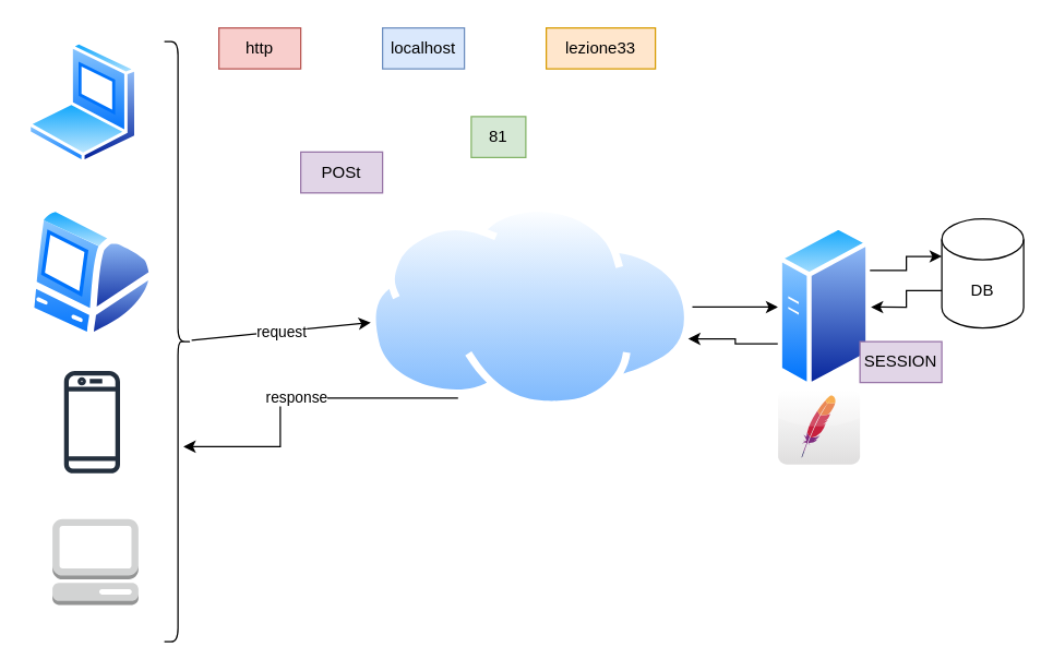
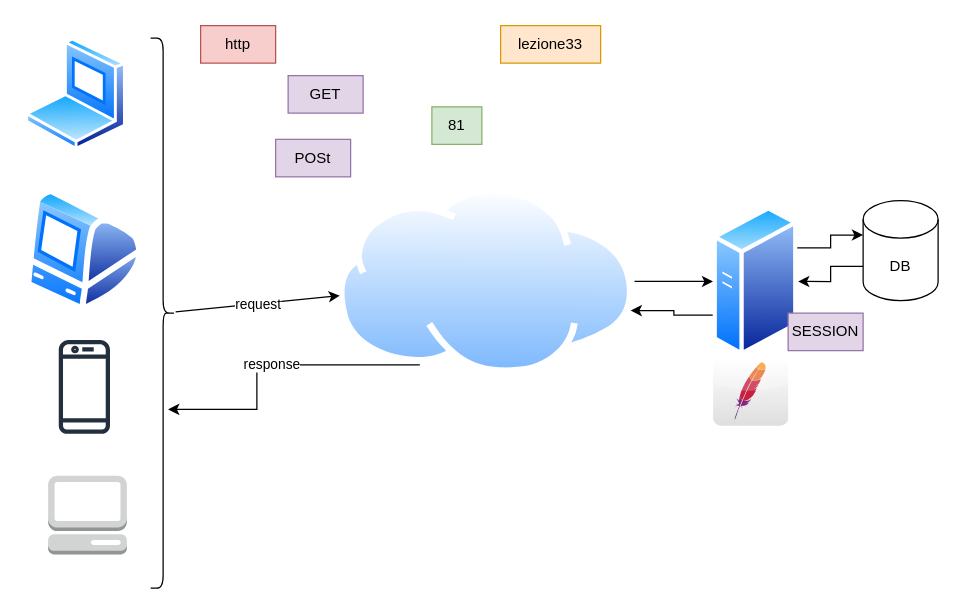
- <mxCell id="19" value="localhost" style="text;html=1;strokeColor=#6c8ebf;fillColor=#dae8fc;align=center;verticalAlign=middle;whiteSpace=wrap;rounded=0;" vertex="1" parent="1"><mxGeometry x="280" y="20" width="60" height="30" as="geometry" /></mxCell>
+ <mxCell id="23" value="GET" style="text;html=1;strokeColor=#9673a6;fillColor=#e1d5e7;align=center;verticalAlign=middle;whiteSpace=wrap;rounded=0;" vertex="1" parent="1"><mxGeometry x="230" y="60" width="60" height="30" as="geometry" /></mxCell>
